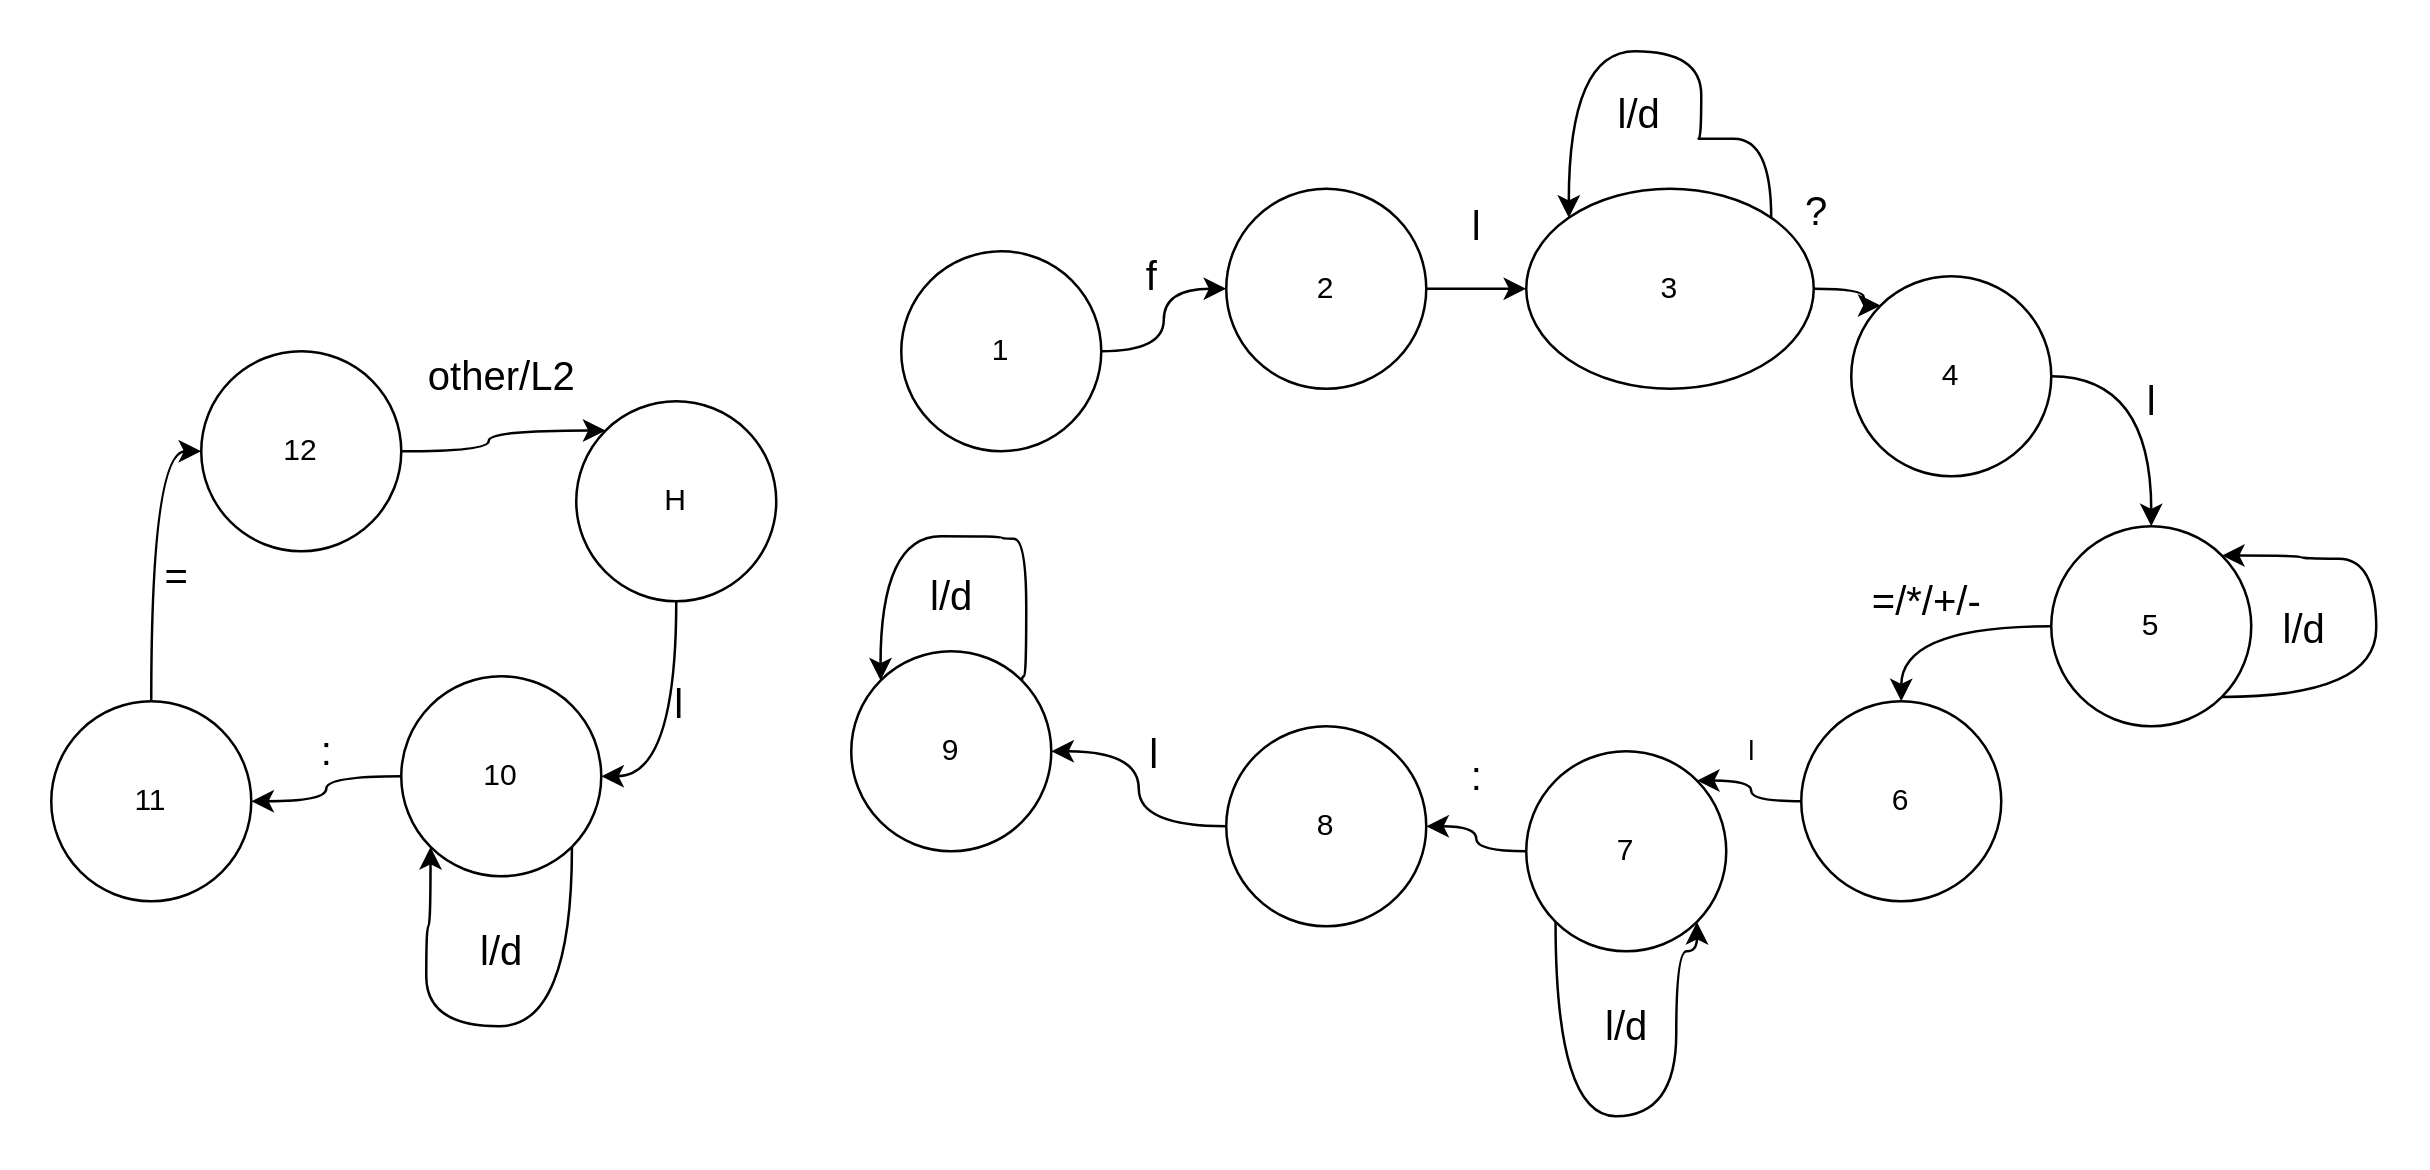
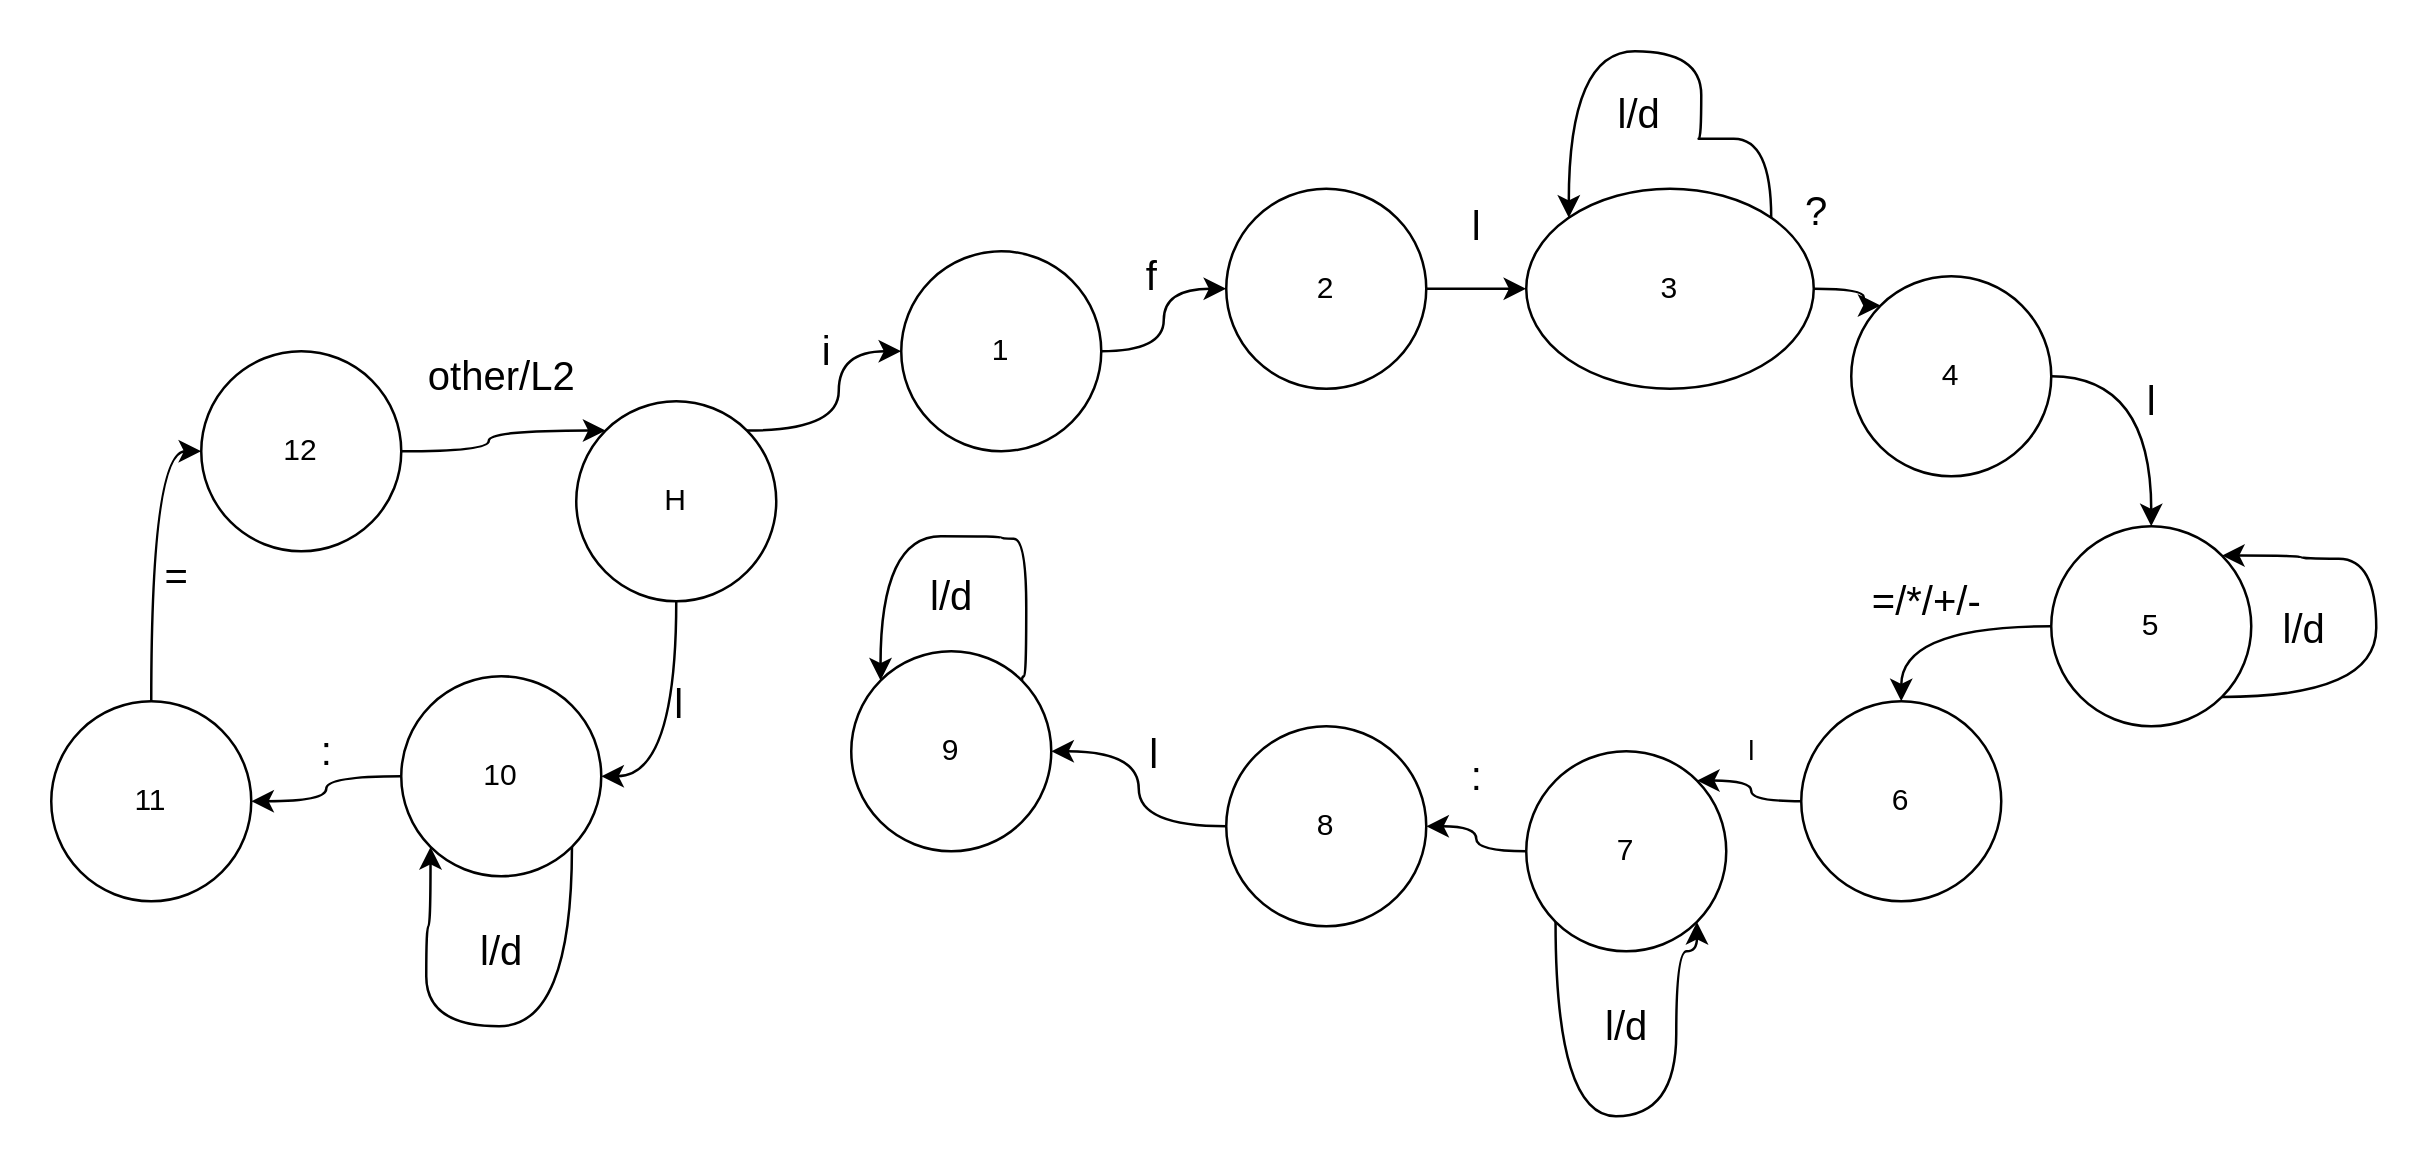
+ <mxCell id="2" value="&lt;font style=&quot;font-size: 16px;&quot;&gt;i&lt;/font&gt;" style="edgeStyle=orthogonalEdgeStyle;rounded=0;orthogonalLoop=1;jettySize=auto;html=1;exitX=1;exitY=0;exitDx=0;exitDy=0;entryX=0;entryY=0.5;entryDx=0;entryDy=0;curved=1;" edge="1" parent="1" source="5" target="7"><mxGeometry x="0.465" y="-5" relative="1" as="geometry"><mxPoint x="-5" y="-5" as="offset" /></mxGeometry></mxCell>
